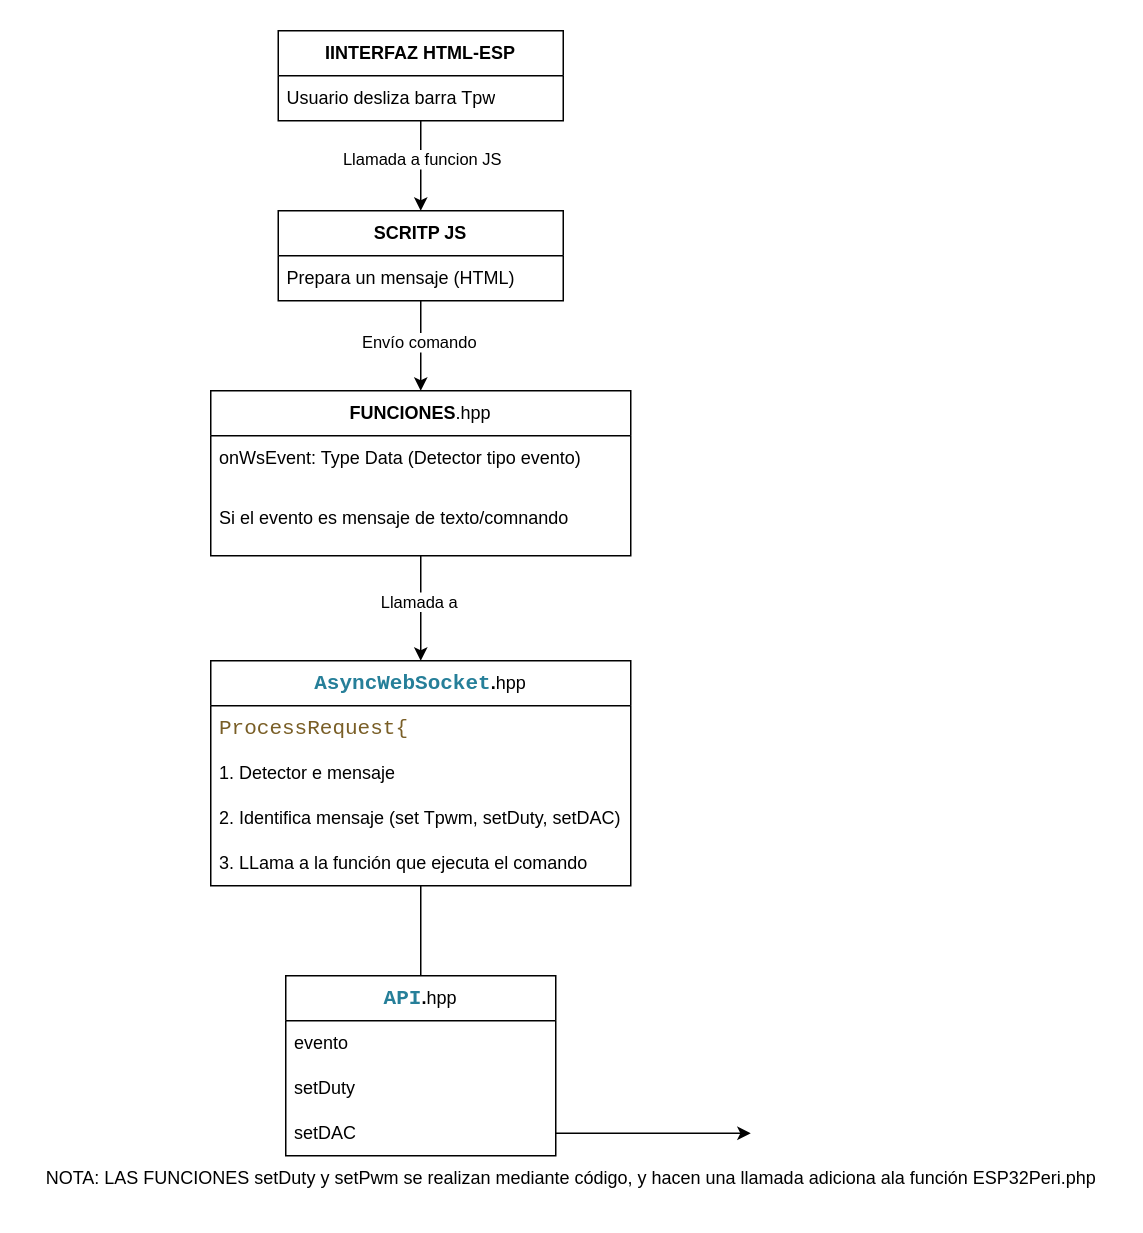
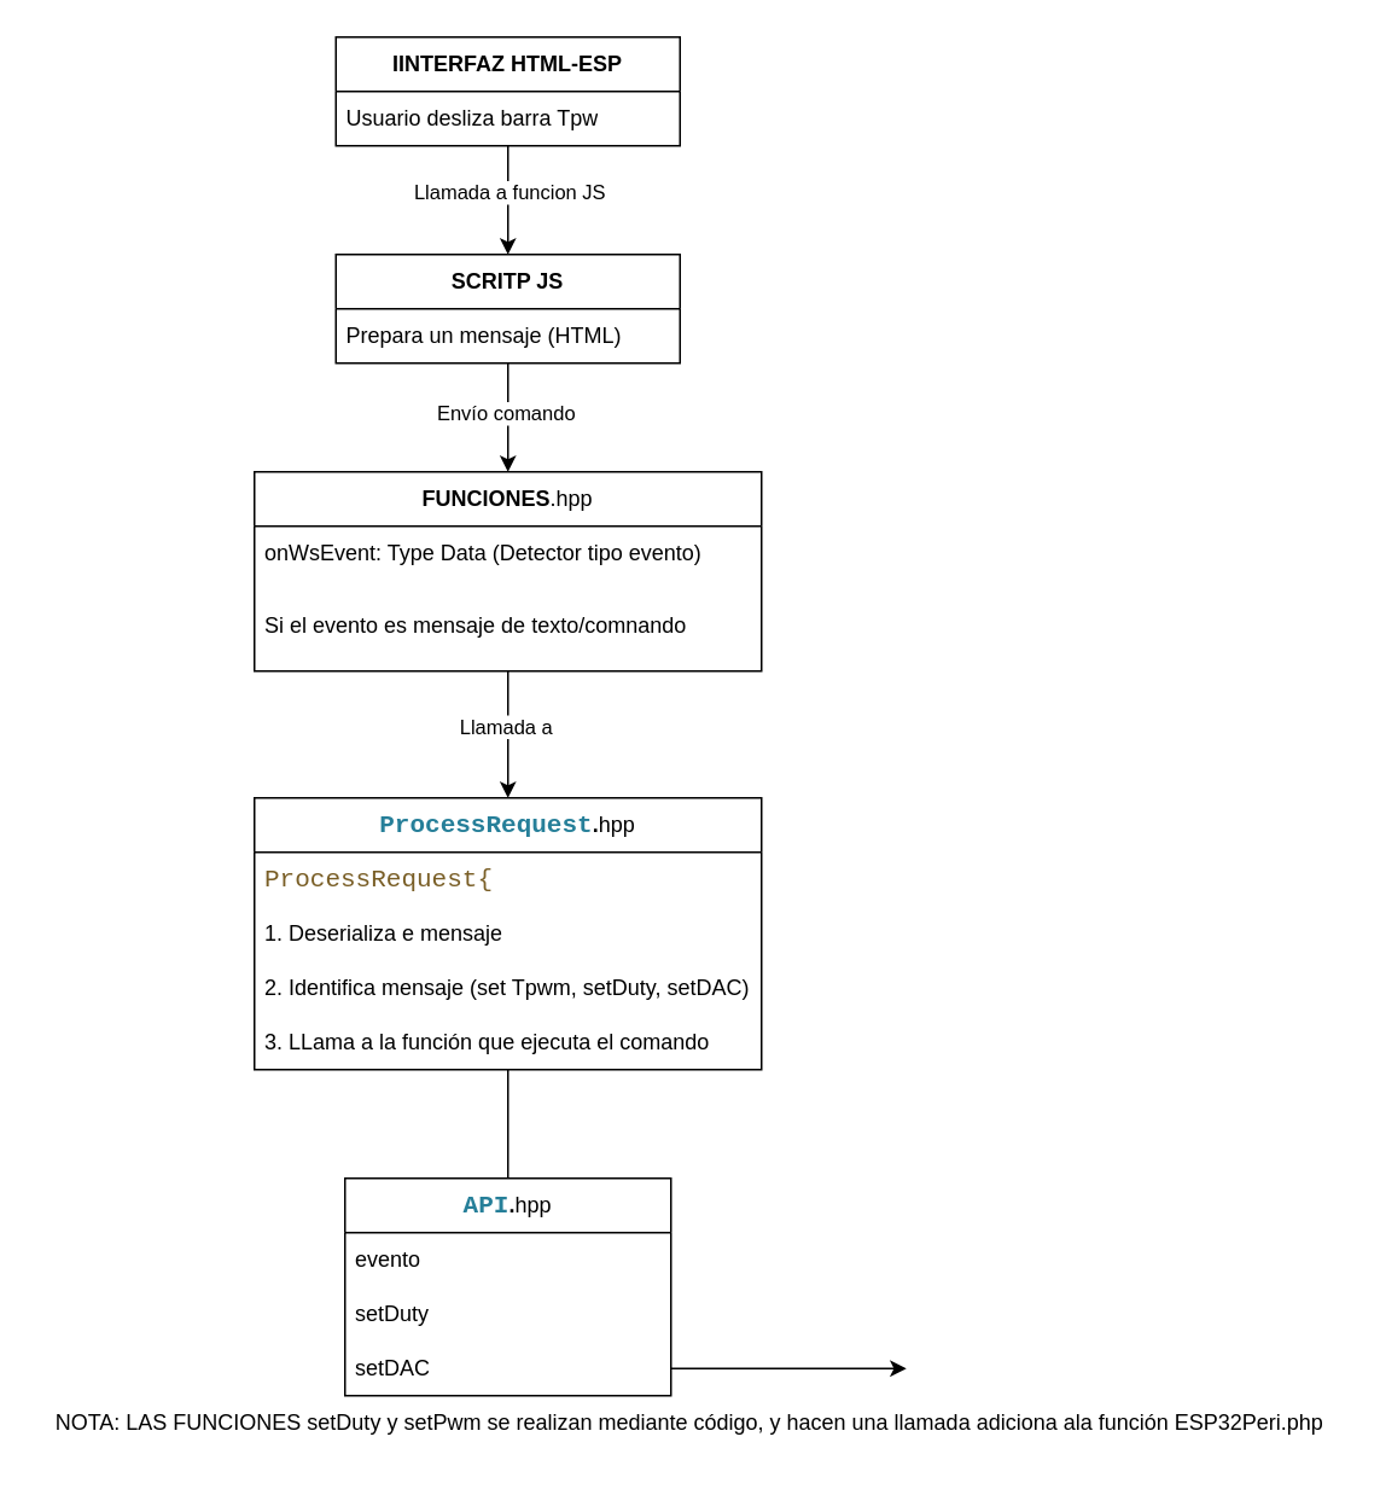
- <mxCell id="16" value="&lt;b&gt;&lt;span style=&quot;color: rgb(38, 127, 153); background-color: rgb(255, 255, 255); font-family: Consolas, &amp;quot;Courier New&amp;quot;, monospace; font-size: 14px; white-space: pre;&quot;&gt;AsyncWebSocket&lt;/span&gt;.&lt;/b&gt;hpp" style="swimlane;fontStyle=0;childLayout=stackLayout;horizontal=1;startSize=30;horizontalStack=0;resizeParent=1;resizeParentMax=0;resizeLast=0;collapsible=1;marginBottom=0;whiteSpace=wrap;html=1;" vertex="1" parent="1"><mxGeometry x="140" y="440" width="280" height="150" as="geometry" /></mxCell>
+ <mxCell id="16" value="&lt;b&gt;&lt;span style=&quot;color: rgb(38, 127, 153); background-color: rgb(255, 255, 255); font-family: Consolas, &amp;quot;Courier New&amp;quot;, monospace; font-size: 14px; white-space: pre;&quot;&gt;ProcessRequest&lt;/span&gt;.&lt;/b&gt;hpp" style="swimlane;fontStyle=0;childLayout=stackLayout;horizontal=1;startSize=30;horizontalStack=0;resizeParent=1;resizeParentMax=0;resizeLast=0;collapsible=1;marginBottom=0;whiteSpace=wrap;html=1;" vertex="1" parent="1"><mxGeometry x="140" y="440" width="280" height="150" as="geometry" /></mxCell>
- <mxCell id="18" value="1. Detector e mensaje" style="text;strokeColor=none;fillColor=none;align=left;verticalAlign=middle;spacingLeft=4;spacingRight=4;overflow=hidden;points=[[0,0.5],[1,0.5]];portConstraint=eastwest;rotatable=0;whiteSpace=wrap;html=1;" vertex="1" parent="16"><mxGeometry y="60" width="280" height="30" as="geometry" /></mxCell>
+ <mxCell id="18" value="1. Deserializa e mensaje" style="text;strokeColor=none;fillColor=none;align=left;verticalAlign=middle;spacingLeft=4;spacingRight=4;overflow=hidden;points=[[0,0.5],[1,0.5]];portConstraint=eastwest;rotatable=0;whiteSpace=wrap;html=1;" vertex="1" parent="16"><mxGeometry y="60" width="280" height="30" as="geometry" /></mxCell>
